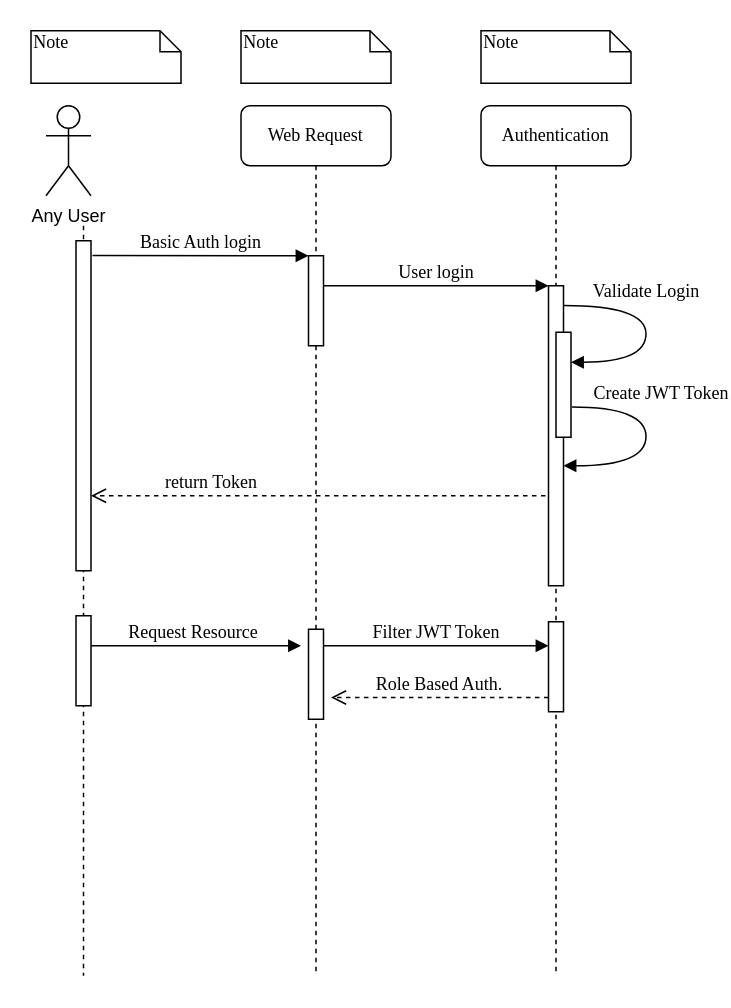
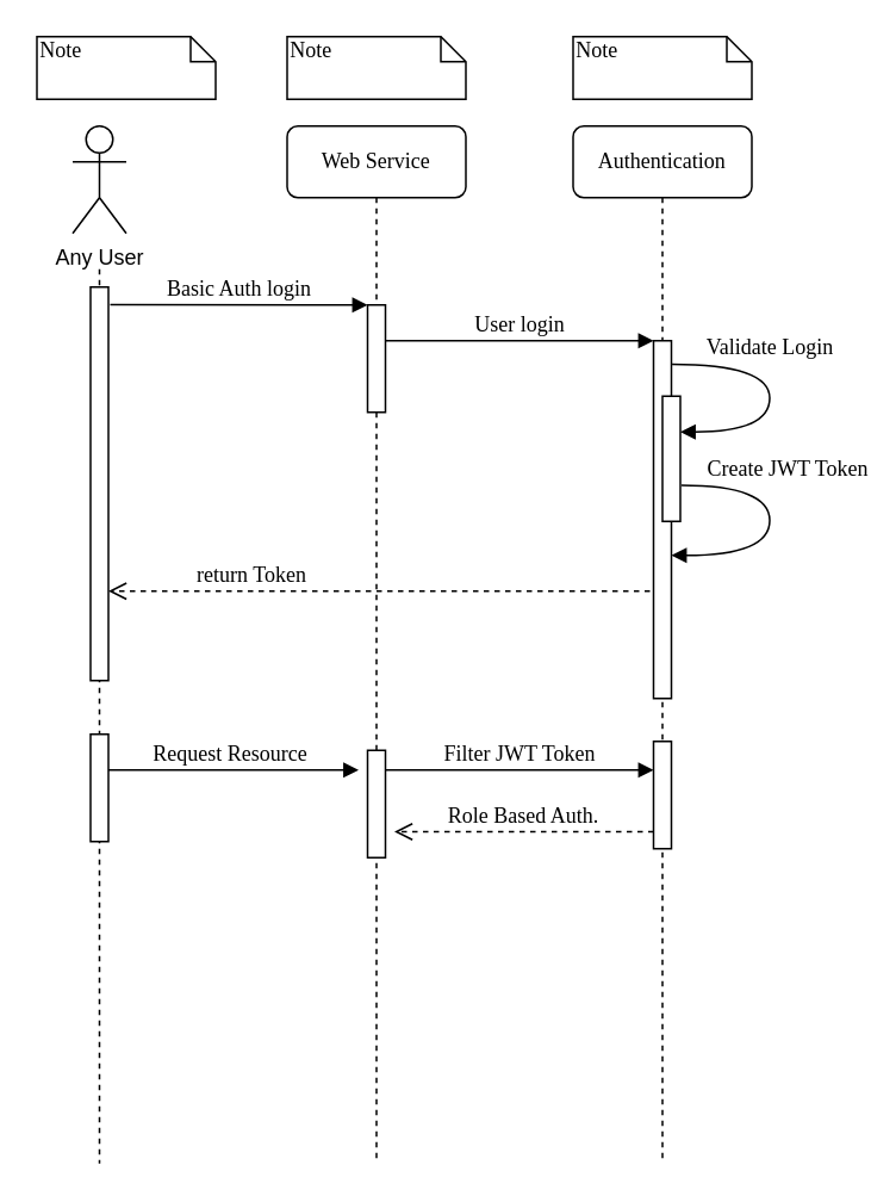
- <mxCell id="2" value="Web Request" style="shape=umlLifeline;perimeter=lifelinePerimeter;whiteSpace=wrap;html=1;container=1;collapsible=0;recursiveResize=0;outlineConnect=0;rounded=1;shadow=0;comic=0;labelBackgroundColor=none;strokeWidth=1;fontFamily=Verdana;fontSize=12;align=center;" parent="1" vertex="1"><mxGeometry x="160" y="70" width="100" height="580" as="geometry" /></mxCell>
+ <mxCell id="2" value="Web Service" style="shape=umlLifeline;perimeter=lifelinePerimeter;whiteSpace=wrap;html=1;container=1;collapsible=0;recursiveResize=0;outlineConnect=0;rounded=1;shadow=0;comic=0;labelBackgroundColor=none;strokeWidth=1;fontFamily=Verdana;fontSize=12;align=center;" parent="1" vertex="1"><mxGeometry x="160" y="70" width="100" height="580" as="geometry" /></mxCell>
- <mxCell id="13" value="Any User" style="shape=umlActor;verticalLabelPosition=bottom;verticalAlign=top;html=1;outlineConnect=0;" vertex="1" parent="1"><mxGeometry x="30" y="70" width="30" height="60" as="geometry" /></mxCell>
+ <mxCell id="13" value="Any User" style="shape=umlActor;verticalLabelPosition=bottom;verticalAlign=top;html=1;outlineConnect=0;" vertex="1" parent="1"><mxGeometry x="40" y="70" width="30" height="60" as="geometry" /></mxCell>
